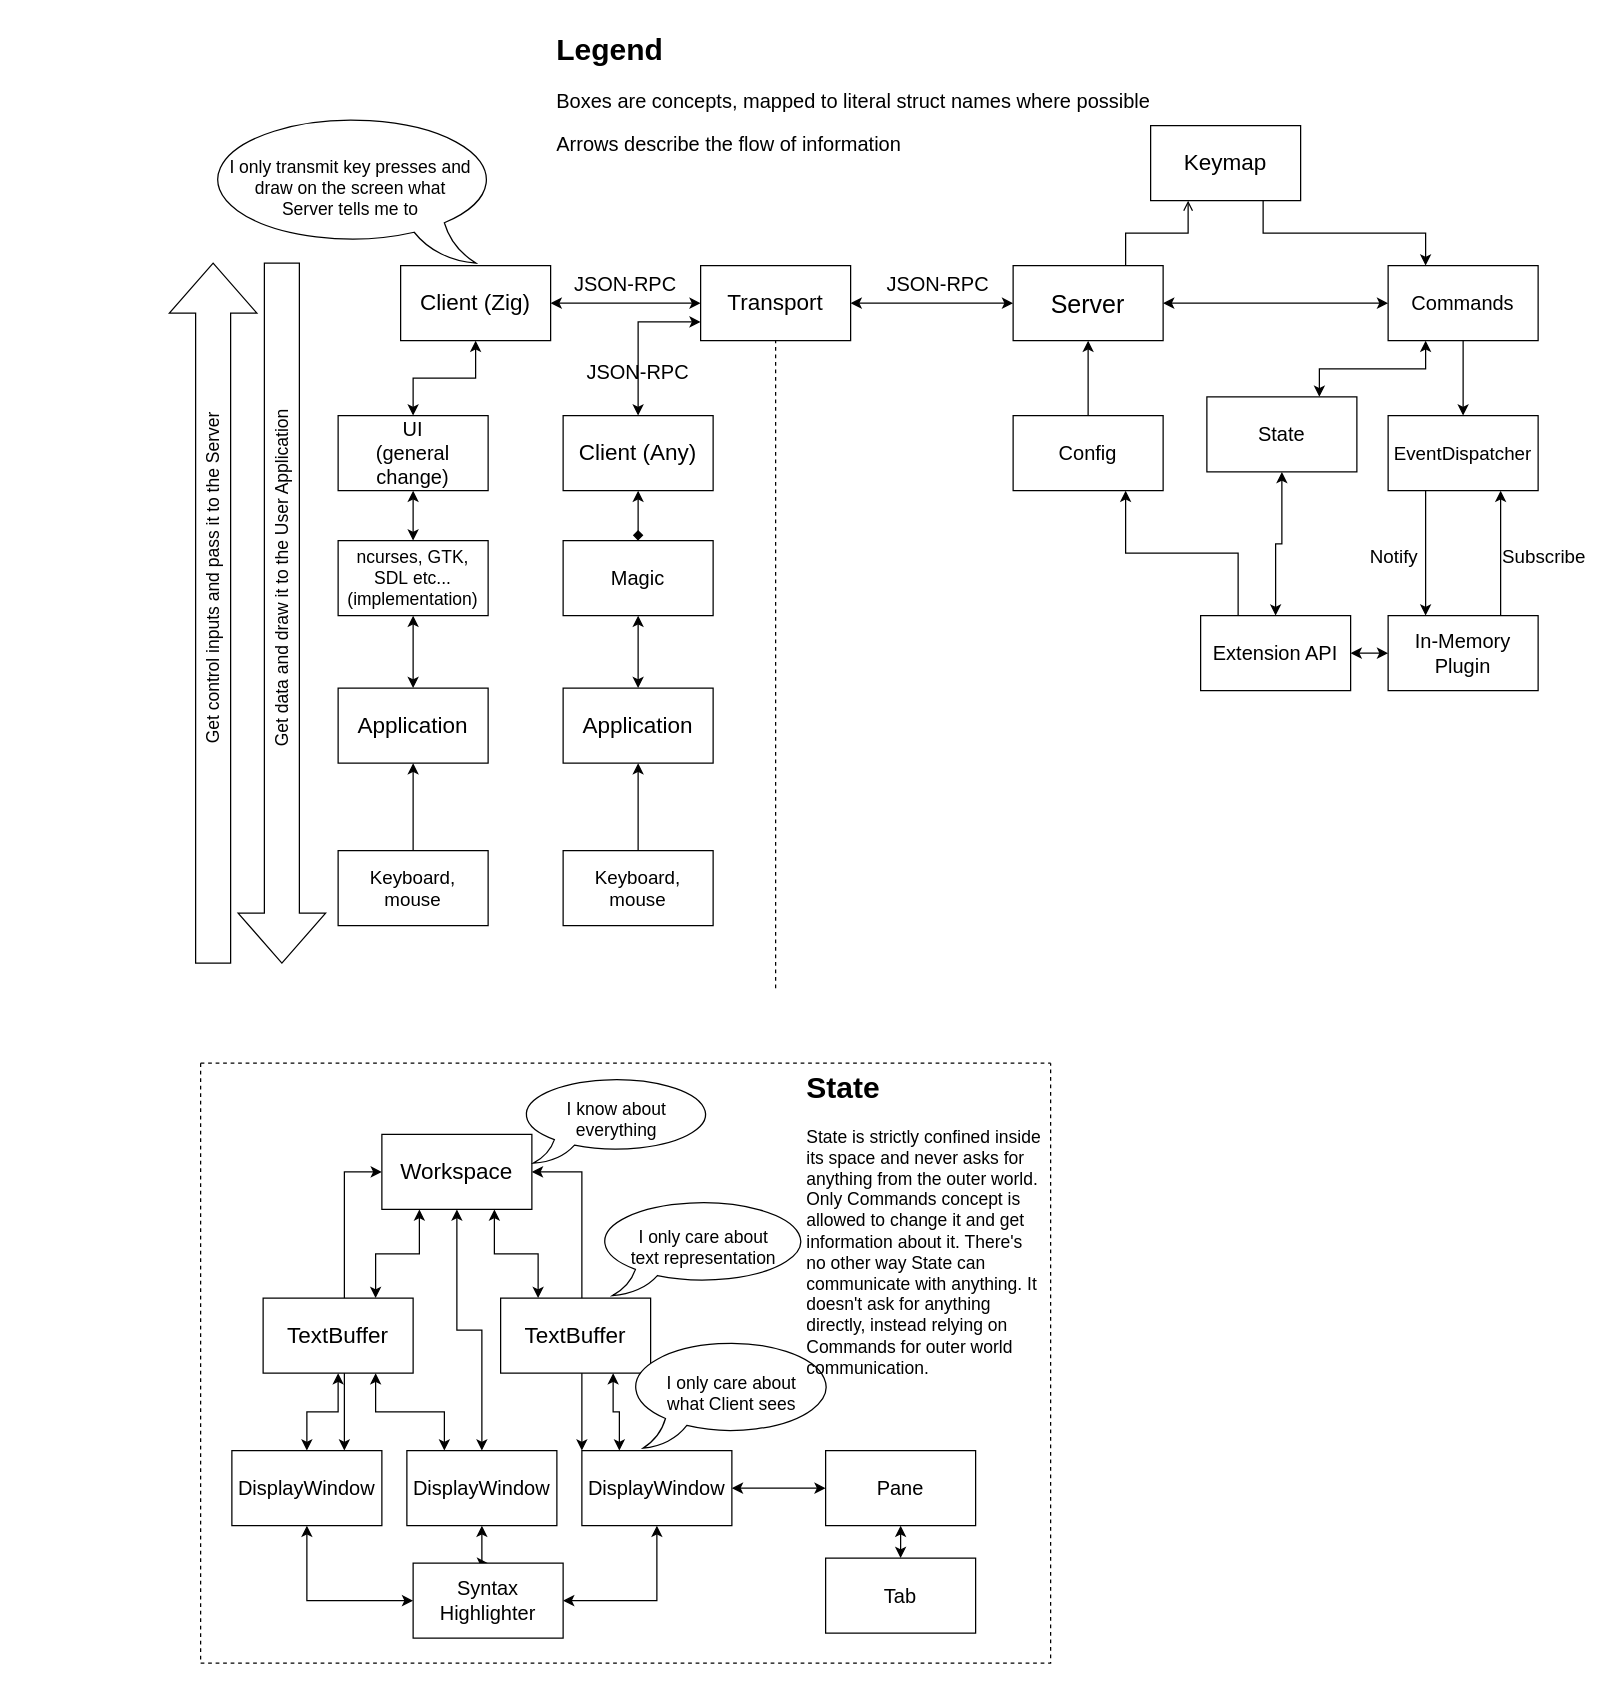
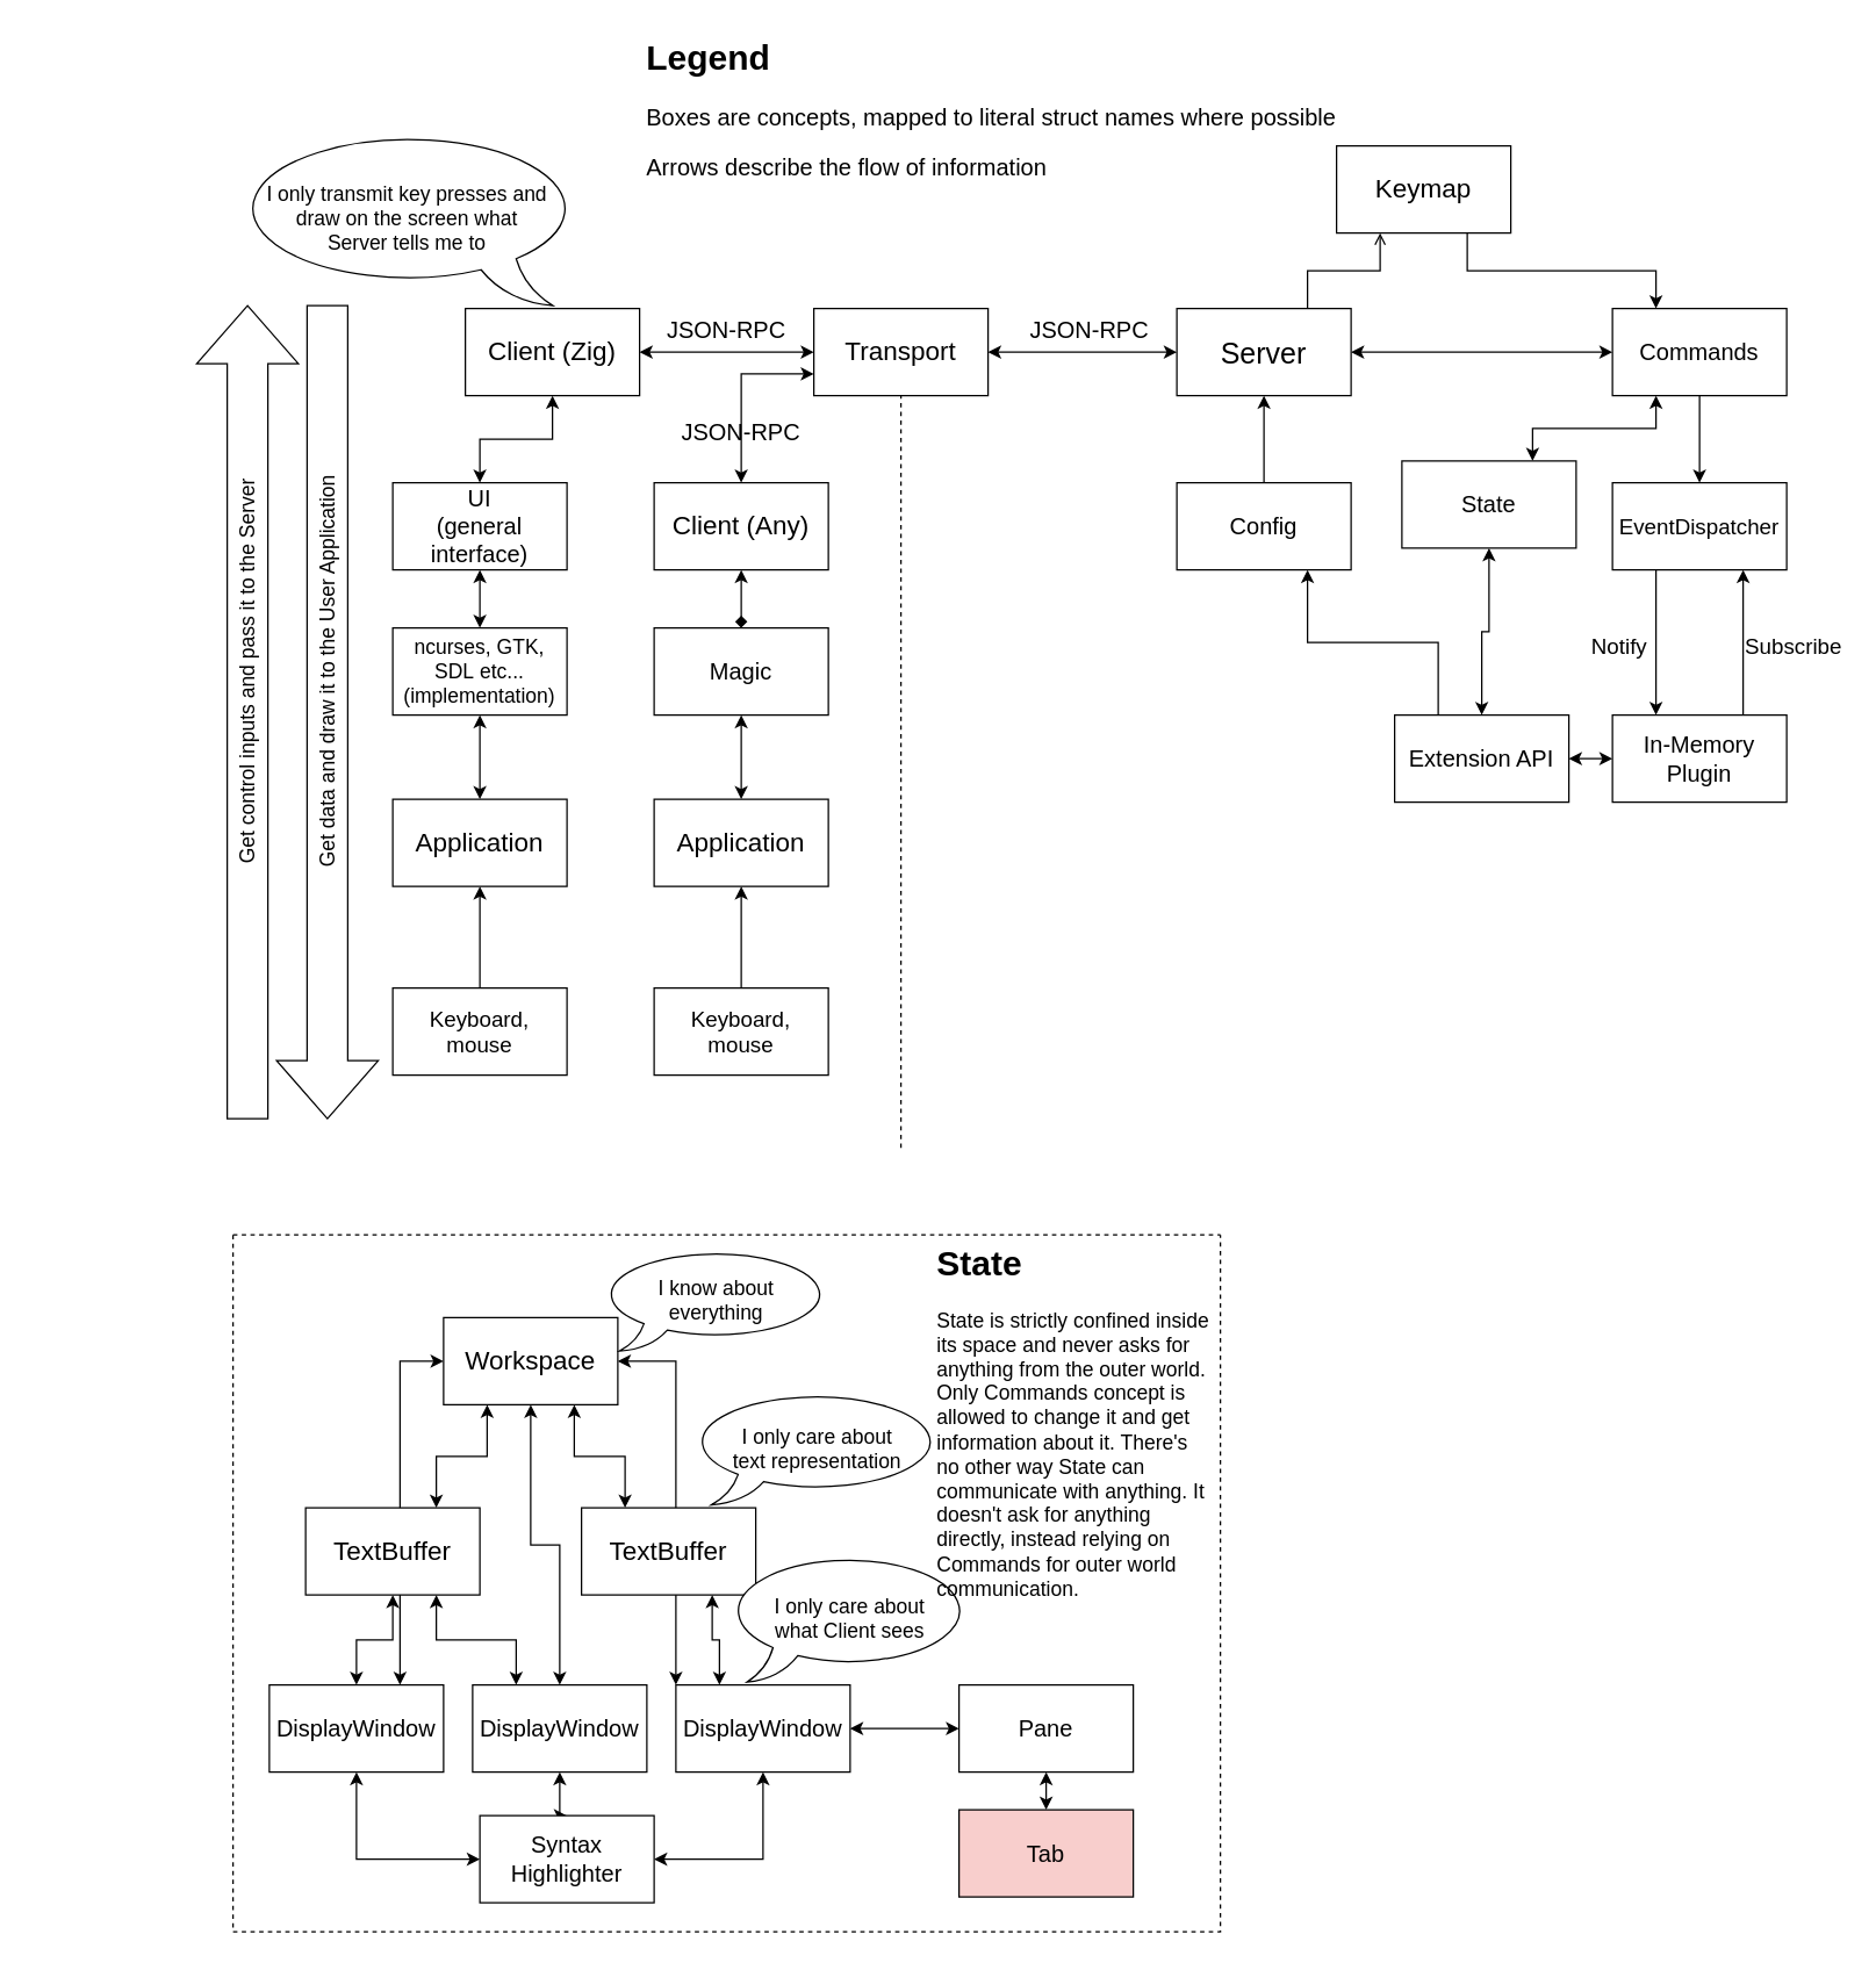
- <mxCell id="7" value="&lt;font style=&quot;font-size: 16px&quot;&gt;UI &lt;br&gt;(general change)&lt;/font&gt;" style="rounded=0;whiteSpace=wrap;html=1;" parent="1" vertex="1"><mxGeometry x="270" y="332" width="120" height="60" as="geometry" /></mxCell>
+ <mxCell id="7" value="&lt;font style=&quot;font-size: 16px&quot;&gt;UI &lt;br&gt;(general interface)&lt;/font&gt;" style="rounded=0;whiteSpace=wrap;html=1;" parent="1" vertex="1"><mxGeometry x="270" y="332" width="120" height="60" as="geometry" /></mxCell>
- <mxCell id="69" value="&lt;font style=&quot;font-size: 16px&quot;&gt;Tab&lt;/font&gt;" style="rounded=0;whiteSpace=wrap;html=1;" parent="43" vertex="1"><mxGeometry x="500" y="396" width="120" height="60" as="geometry" /></mxCell>
+ <mxCell id="69" value="&lt;font style=&quot;font-size: 16px&quot;&gt;Tab&lt;/font&gt;" style="rounded=0;whiteSpace=wrap;html=1;fillColor=#f8cecc;" parent="43" vertex="1"><mxGeometry x="500" y="396" width="120" height="60" as="geometry" /></mxCell>
